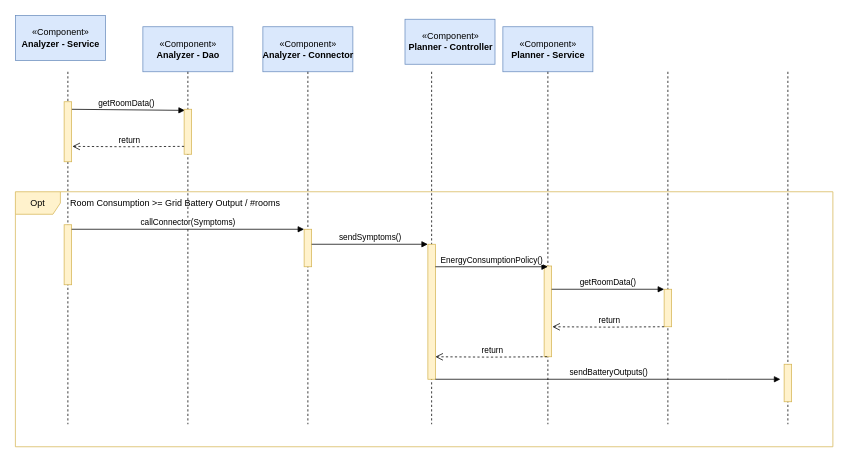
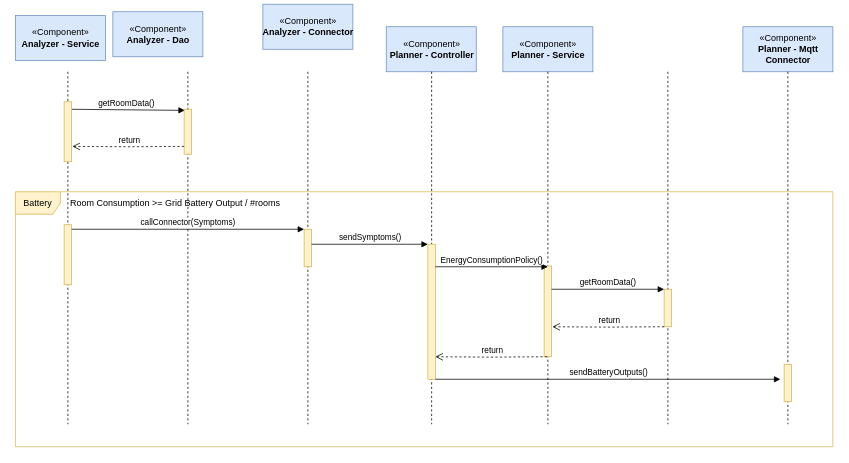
- <mxCell id="5" value="«Component»&lt;br&gt;&lt;b&gt;Planner - Controller&lt;/b&gt;" style="html=1;dropTarget=0;fillColor=#dae8fc;strokeColor=#6c8ebf;" vertex="1" parent="1"><mxGeometry x="539.5" y="25" width="120" height="60" as="geometry" /></mxCell>
+ <mxCell id="5" value="«Component»&lt;br&gt;&lt;b&gt;Planner - Controller&lt;/b&gt;" style="html=1;dropTarget=0;fillColor=#dae8fc;strokeColor=#6c8ebf;" vertex="1" parent="1"><mxGeometry x="514.5" y="35" width="120" height="60" as="geometry" /></mxCell>
- <mxCell id="3" value="«Component»&lt;br&gt;&lt;b&gt;Analyzer - Dao&lt;/b&gt;" style="html=1;dropTarget=0;fillColor=#dae8fc;strokeColor=#6c8ebf;" vertex="1" parent="1"><mxGeometry x="190" y="35" width="120" height="60" as="geometry" /></mxCell>
+ <mxCell id="3" value="«Component»&lt;br&gt;&lt;b&gt;Analyzer - Dao&lt;/b&gt;" style="html=1;dropTarget=0;fillColor=#dae8fc;strokeColor=#6c8ebf;" vertex="1" parent="1"><mxGeometry x="150" y="15" width="120" height="60" as="geometry" /></mxCell>
- <mxCell id="4" value="«Component»&lt;br&gt;&lt;b&gt;Analyzer - Connector&lt;/b&gt;" style="html=1;dropTarget=0;fillColor=#dae8fc;strokeColor=#6c8ebf;" vertex="1" parent="1"><mxGeometry x="350" y="35" width="120" height="60" as="geometry" /></mxCell>
+ <mxCell id="4" value="«Component»&lt;br&gt;&lt;b&gt;Analyzer - Connector&lt;/b&gt;" style="html=1;dropTarget=0;fillColor=#dae8fc;strokeColor=#6c8ebf;" vertex="1" parent="1"><mxGeometry x="350" y="5" width="120" height="60" as="geometry" /></mxCell>
+ <mxCell id="7" value="«Component»&lt;br&gt;&lt;b&gt;Planner - Mqtt&lt;br&gt;Connector&lt;br&gt;&lt;/b&gt;" style="html=1;dropTarget=0;fillColor=#dae8fc;strokeColor=#6c8ebf;" vertex="1" parent="1"><mxGeometry x="990" y="35" width="120" height="60" as="geometry" /></mxCell>
- <mxCell id="19" value="Opt" style="shape=umlFrame;whiteSpace=wrap;html=1;fillColor=#fff2cc;strokeColor=#d6b656;" vertex="1" parent="1"><mxGeometry x="20" y="255" width="1090" height="340" as="geometry" /></mxCell>
+ <mxCell id="19" value="Battery" style="shape=umlFrame;whiteSpace=wrap;html=1;fillColor=#fff2cc;strokeColor=#d6b656;" vertex="1" parent="1"><mxGeometry x="20" y="255" width="1090" height="340" as="geometry" /></mxCell>
